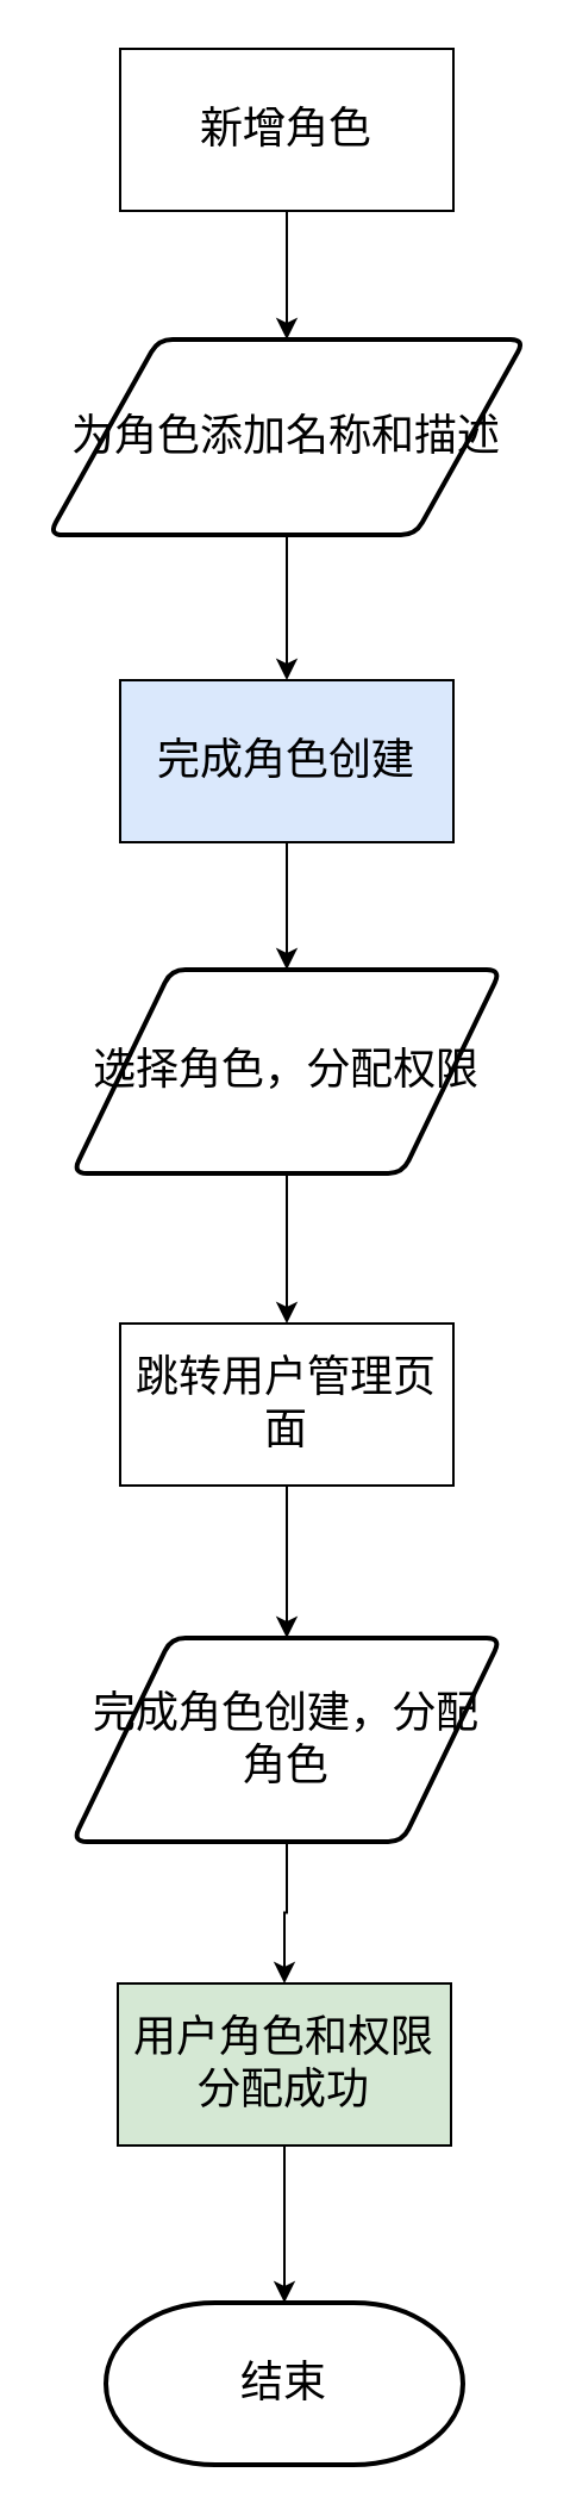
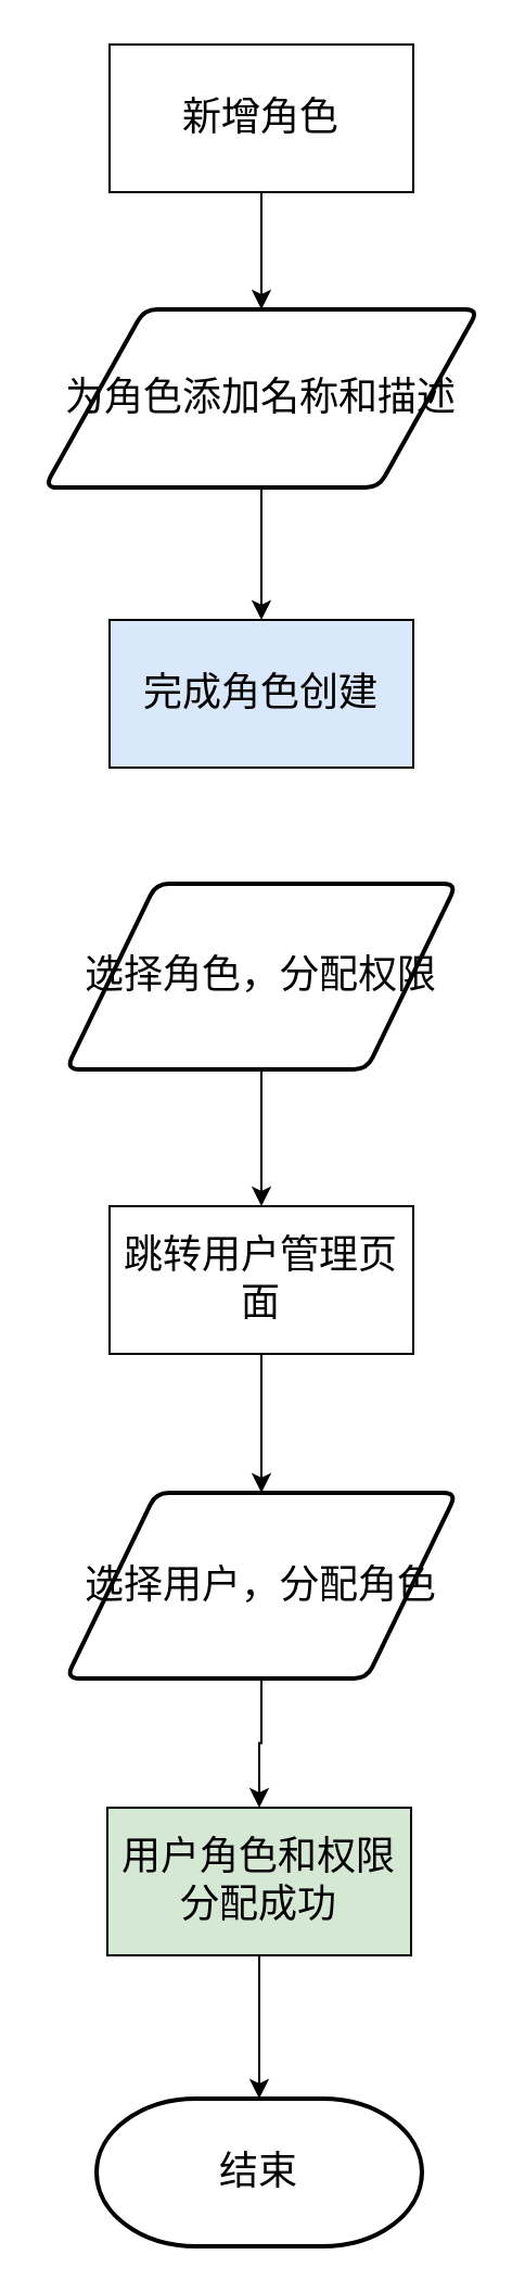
- <mxCell id="6" value="" style="edgeStyle=orthogonalEdgeStyle;rounded=0;orthogonalLoop=1;jettySize=auto;html=1;" edge="1" parent="1" source="7" target="9"><mxGeometry relative="1" as="geometry" /></mxCell>
- <mxCell id="13" value="&lt;font style=&quot;font-size: 18px;&quot;&gt;完成角色创建，分配角色&lt;/font&gt;" style="shape=parallelogram;html=1;strokeWidth=2;perimeter=parallelogramPerimeter;whiteSpace=wrap;rounded=1;arcSize=12;size=0.23;fontSize=14;" vertex="1" parent="1"><mxGeometry x="30" y="687" width="180" height="85.5" as="geometry" /></mxCell>
+ <mxCell id="13" value="&lt;font style=&quot;font-size: 18px;&quot;&gt;选择用户，分配角色&lt;/font&gt;" style="shape=parallelogram;html=1;strokeWidth=2;perimeter=parallelogramPerimeter;whiteSpace=wrap;rounded=1;arcSize=12;size=0.23;fontSize=14;" vertex="1" parent="1"><mxGeometry x="30" y="687" width="180" height="85.5" as="geometry" /></mxCell>
